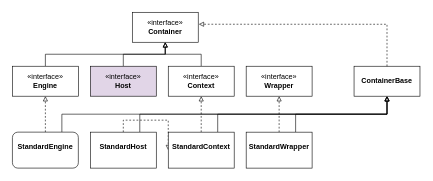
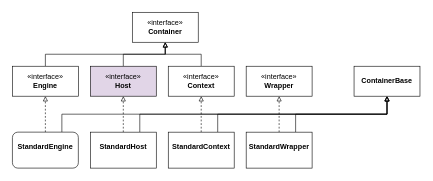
- <mxCell id="23" style="edgeStyle=orthogonalEdgeStyle;rounded=0;orthogonalLoop=1;jettySize=auto;html=1;exitX=0.5;exitY=0;exitDx=0;exitDy=0;entryX=1.009;entryY=0.399;entryDx=0;entryDy=0;entryPerimeter=0;dashed=1;endArrow=block;endFill=0;" edge="1" parent="1" source="22" target="2"><mxGeometry relative="1" as="geometry" /></mxCell>
- <mxCell id="13" style="edgeStyle=orthogonalEdgeStyle;rounded=0;orthogonalLoop=1;jettySize=auto;html=1;exitX=0.5;exitY=0;exitDx=0;exitDy=0;dashed=1;endArrow=block;endFill=0;" edge="1" parent="1" source="15" target="18"><mxGeometry relative="1" as="geometry" /></mxCell>
+ <mxCell id="13" style="edgeStyle=orthogonalEdgeStyle;rounded=0;orthogonalLoop=1;jettySize=auto;html=1;exitX=0.5;exitY=0;exitDx=0;exitDy=0;entryX=0.5;entryY=1;entryDx=0;entryDy=0;dashed=1;endArrow=block;endFill=0;" edge="1" parent="1" source="15" target="6"><mxGeometry relative="1" as="geometry" /></mxCell>
